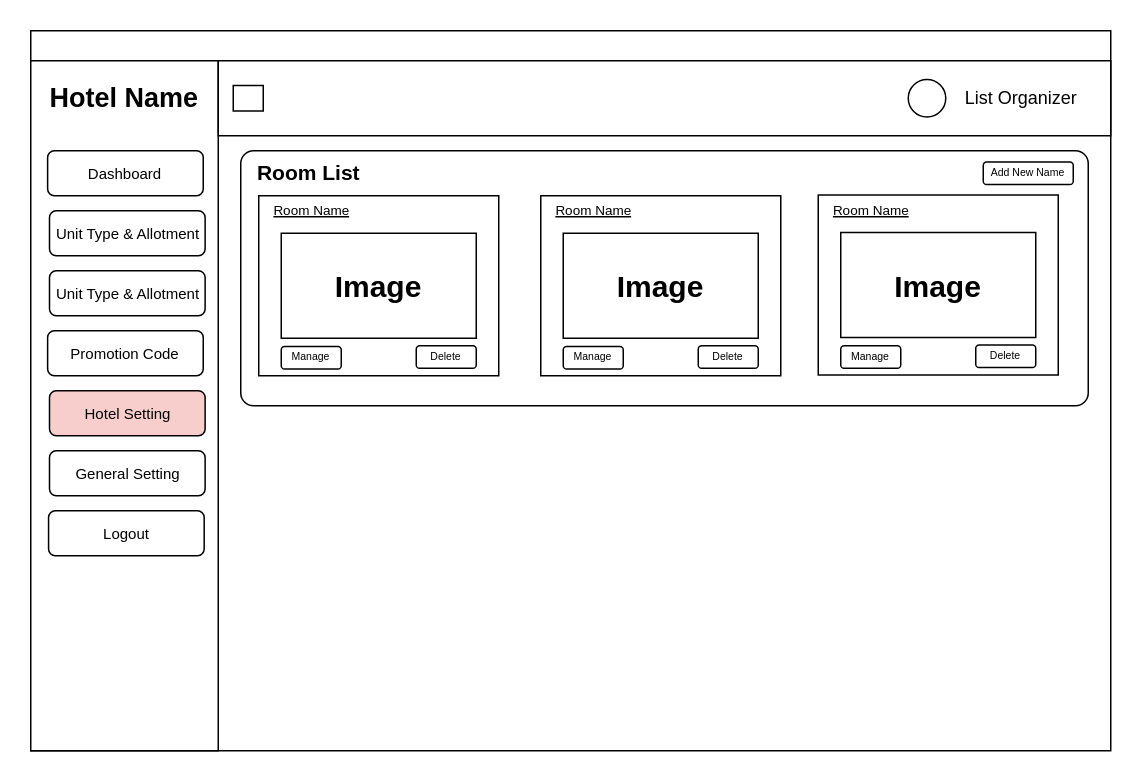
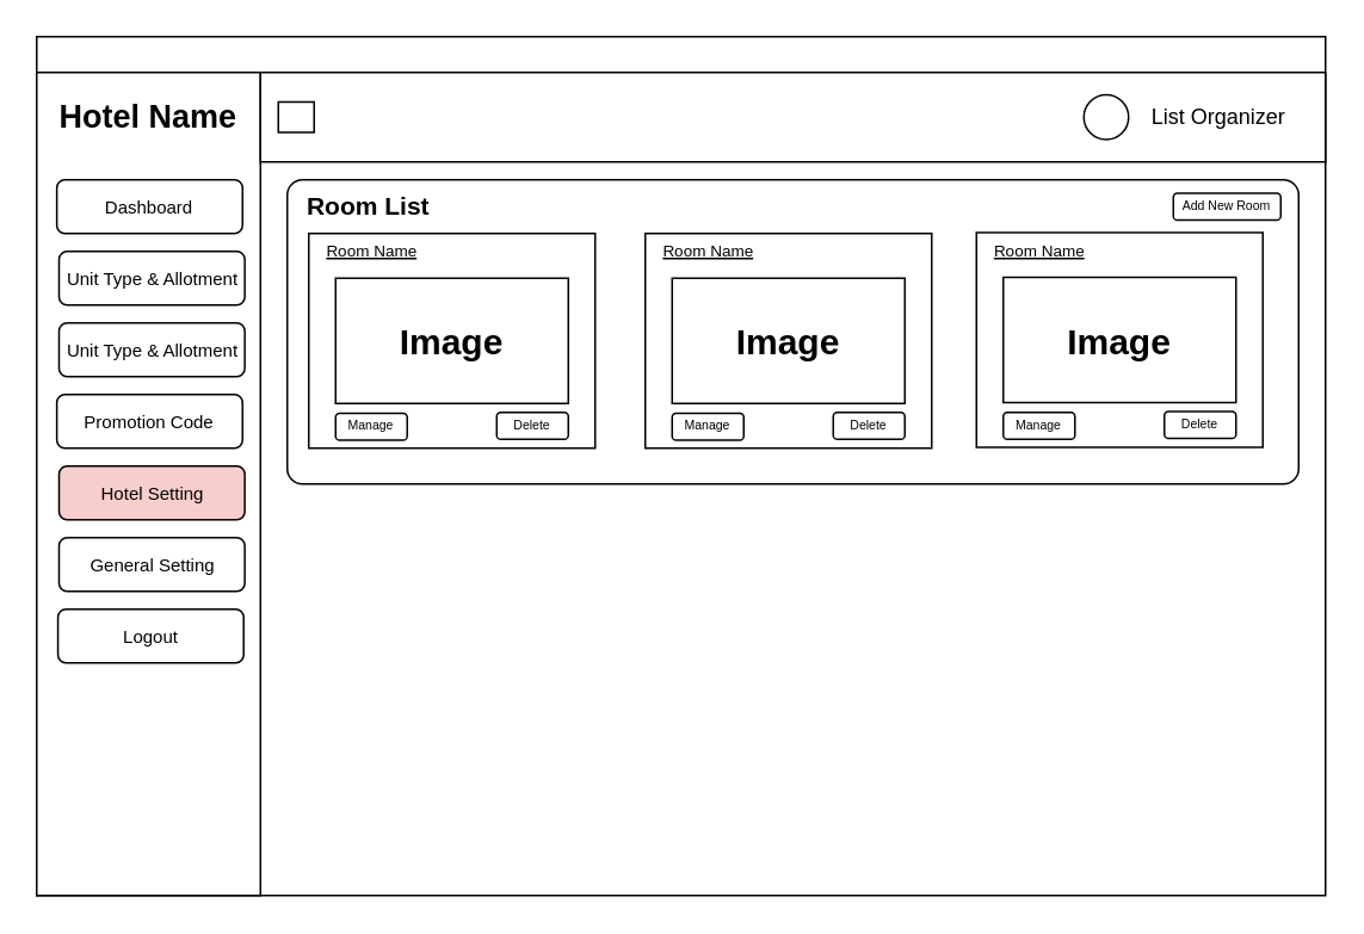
- <mxCell id="28" value="&lt;font&gt;Add New Name&lt;/font&gt;" style="rounded=1;whiteSpace=wrap;html=1;fontSize=7;" parent="1" vertex="1"><mxGeometry x="655" y="107.5" width="60" height="15" as="geometry" /></mxCell>
+ <mxCell id="28" value="&lt;font&gt;Add New Room&lt;/font&gt;" style="rounded=1;whiteSpace=wrap;html=1;fontSize=7;" parent="1" vertex="1"><mxGeometry x="655" y="107.5" width="60" height="15" as="geometry" /></mxCell>
